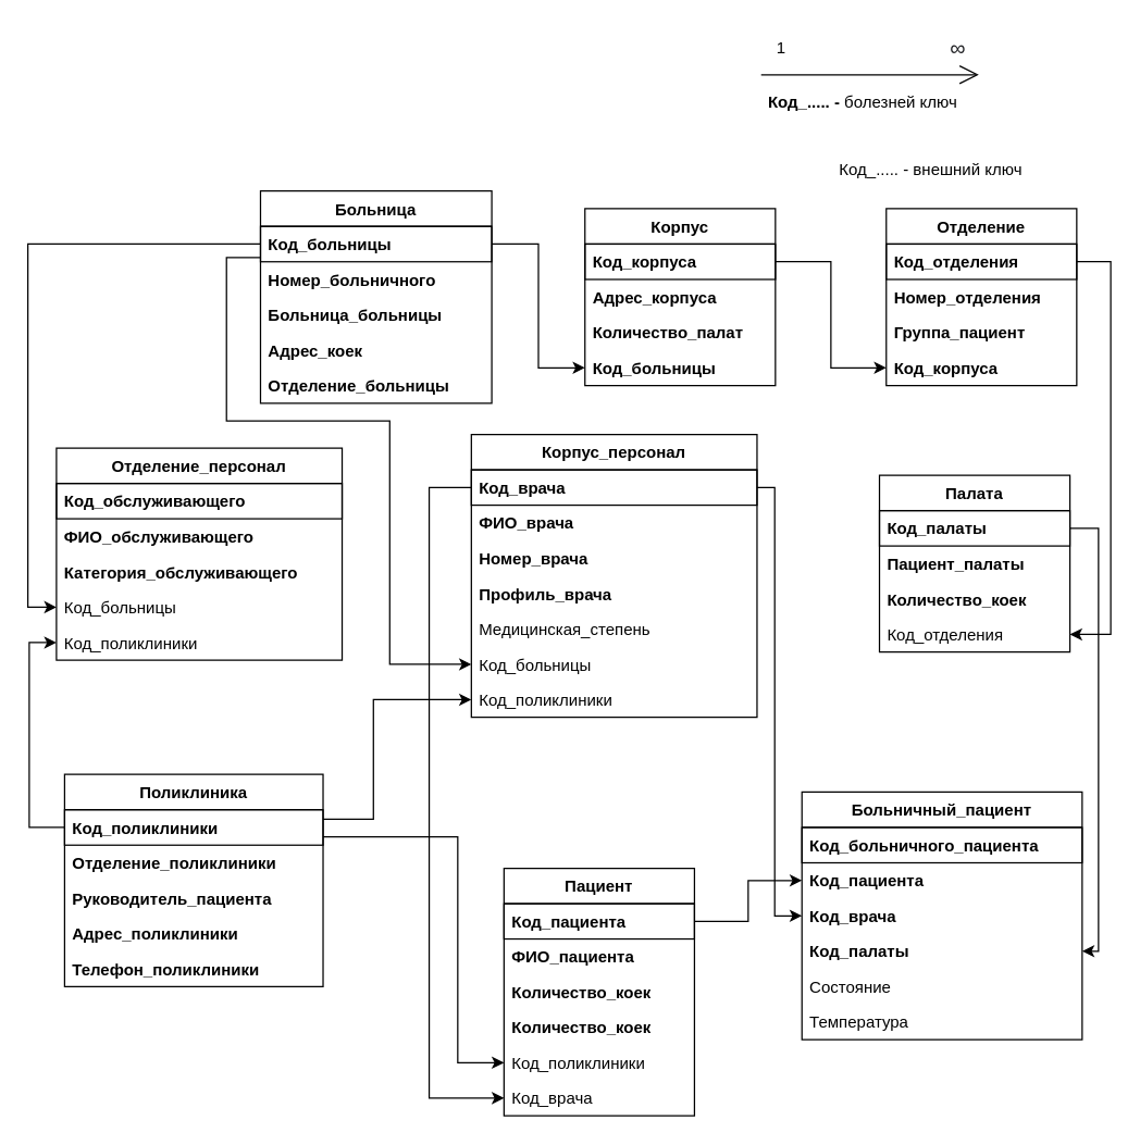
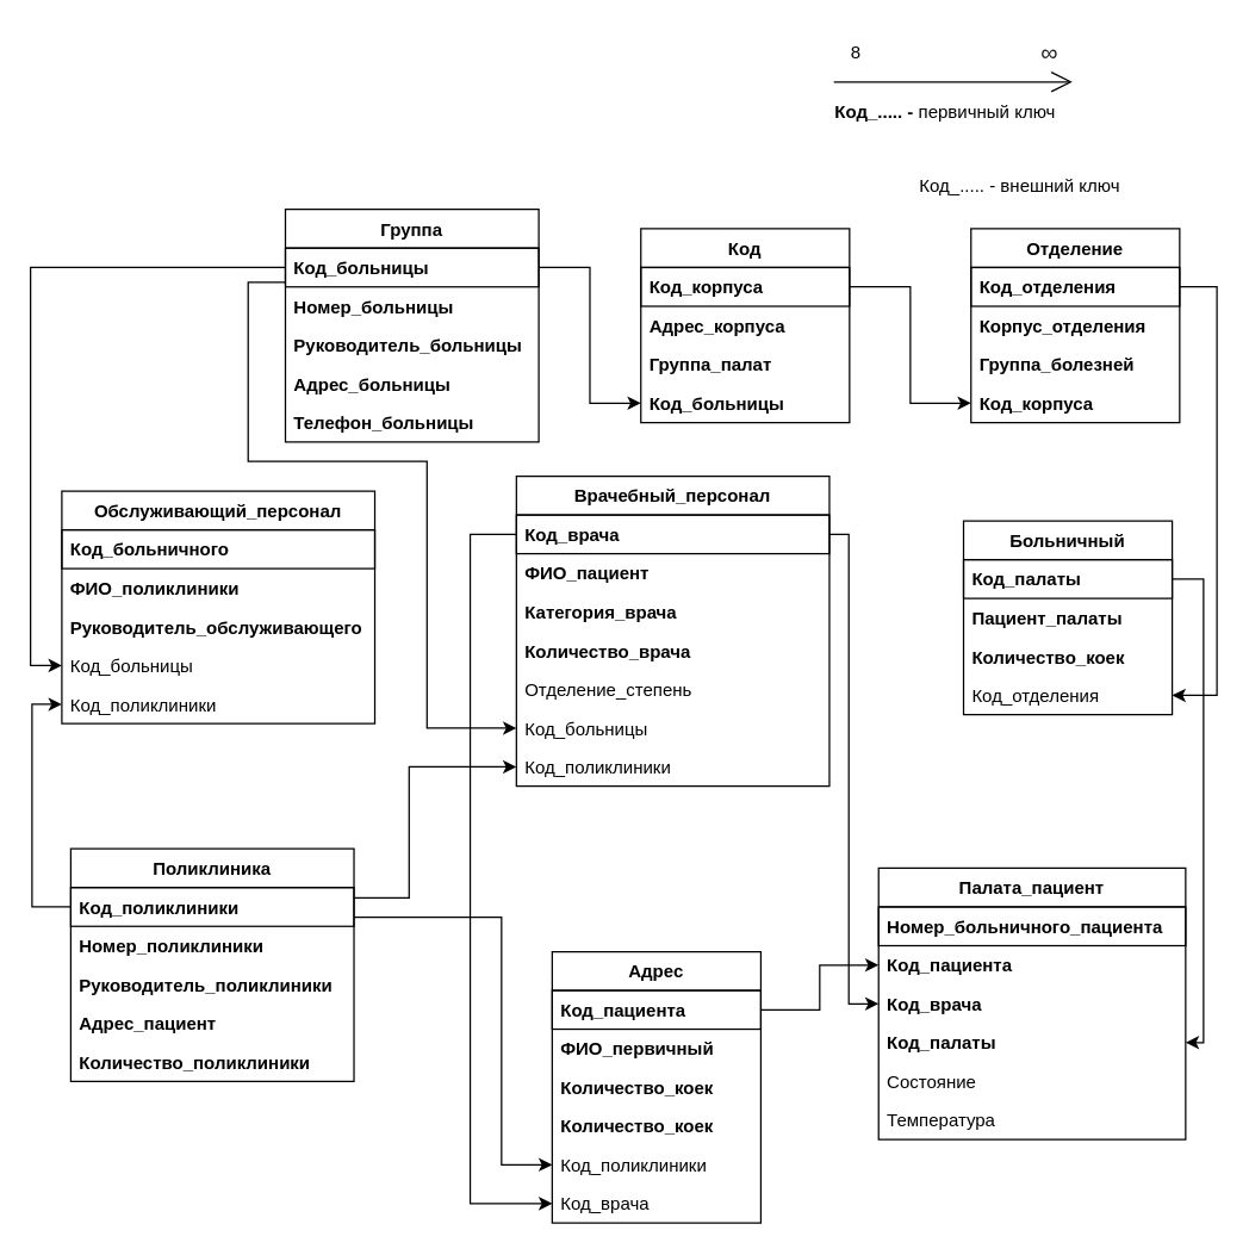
- <mxCell id="66" value="1" style="text;html=1;strokeColor=none;fillColor=none;align=center;verticalAlign=middle;whiteSpace=wrap;rounded=0;" vertex="1" parent="1"><mxGeometry x="559" y="20" width="30" height="30" as="geometry" /></mxCell>
+ <mxCell id="66" value="8" style="text;html=1;strokeColor=none;fillColor=none;align=center;verticalAlign=middle;whiteSpace=wrap;rounded=0;" vertex="1" parent="1"><mxGeometry x="559" y="20" width="30" height="30" as="geometry" /></mxCell>
- <mxCell id="68" value="&lt;b&gt;Код_..... - &lt;/b&gt;болезней ключ" style="text;html=1;strokeColor=none;fillColor=none;align=center;verticalAlign=middle;whiteSpace=wrap;rounded=0;" vertex="1" parent="1"><mxGeometry x="544" y="60" width="180" height="30" as="geometry" /></mxCell>
+ <mxCell id="68" value="&lt;b&gt;Код_..... - &lt;/b&gt;первичный ключ" style="text;html=1;strokeColor=none;fillColor=none;align=center;verticalAlign=middle;whiteSpace=wrap;rounded=0;" vertex="1" parent="1"><mxGeometry x="544" y="60" width="180" height="30" as="geometry" /></mxCell>
- <mxCell id="2" value="Больница" style="swimlane;fontStyle=1;childLayout=stackLayout;horizontal=1;startSize=26;fillColor=none;horizontalStack=0;resizeParent=1;resizeParentMax=0;resizeLast=0;collapsible=1;marginBottom=0;" vertex="1" parent="1"><mxGeometry x="191" y="140" width="170" height="156" as="geometry" /></mxCell>
+ <mxCell id="2" value="Группа" style="swimlane;fontStyle=1;childLayout=stackLayout;horizontal=1;startSize=26;fillColor=none;horizontalStack=0;resizeParent=1;resizeParentMax=0;resizeLast=0;collapsible=1;marginBottom=0;" vertex="1" parent="1"><mxGeometry x="191" y="140" width="170" height="156" as="geometry" /></mxCell>
- <mxCell id="13" value="Корпус" style="swimlane;fontStyle=1;childLayout=stackLayout;horizontal=1;startSize=26;fillColor=none;horizontalStack=0;resizeParent=1;resizeParentMax=0;resizeLast=0;collapsible=1;marginBottom=0;strokeColor=default;" vertex="1" parent="1"><mxGeometry x="429.5" y="153" width="140" height="130" as="geometry" /></mxCell>
+ <mxCell id="13" value="Код" style="swimlane;fontStyle=1;childLayout=stackLayout;horizontal=1;startSize=26;fillColor=none;horizontalStack=0;resizeParent=1;resizeParentMax=0;resizeLast=0;collapsible=1;marginBottom=0;strokeColor=default;" vertex="1" parent="1"><mxGeometry x="429.5" y="153" width="140" height="130" as="geometry" /></mxCell>
- <mxCell id="4" value="Номер_больничного" style="text;strokeColor=none;fillColor=none;align=left;verticalAlign=top;spacingLeft=4;spacingRight=4;overflow=hidden;rotatable=0;points=[[0,0.5],[1,0.5]];portConstraint=eastwest;fontStyle=1" vertex="1" parent="2"><mxGeometry y="52" width="170" height="26" as="geometry" /></mxCell>
+ <mxCell id="4" value="Номер_больницы" style="text;strokeColor=none;fillColor=none;align=left;verticalAlign=top;spacingLeft=4;spacingRight=4;overflow=hidden;rotatable=0;points=[[0,0.5],[1,0.5]];portConstraint=eastwest;fontStyle=1" vertex="1" parent="2"><mxGeometry y="52" width="170" height="26" as="geometry" /></mxCell>
- <mxCell id="10" value="Номер_отделения" style="text;strokeColor=none;fillColor=none;align=left;verticalAlign=top;spacingLeft=4;spacingRight=4;overflow=hidden;rotatable=0;points=[[0,0.5],[1,0.5]];portConstraint=eastwest;fontStyle=1" vertex="1" parent="8"><mxGeometry y="52" width="140" height="26" as="geometry" /></mxCell>
+ <mxCell id="10" value="Корпус_отделения" style="text;strokeColor=none;fillColor=none;align=left;verticalAlign=top;spacingLeft=4;spacingRight=4;overflow=hidden;rotatable=0;points=[[0,0.5],[1,0.5]];portConstraint=eastwest;fontStyle=1" vertex="1" parent="8"><mxGeometry y="52" width="140" height="26" as="geometry" /></mxCell>
- <mxCell id="5" value="Больница_больницы" style="text;strokeColor=none;fillColor=none;align=left;verticalAlign=top;spacingLeft=4;spacingRight=4;overflow=hidden;rotatable=0;points=[[0,0.5],[1,0.5]];portConstraint=eastwest;fontStyle=1" vertex="1" parent="2"><mxGeometry y="78" width="170" height="26" as="geometry" /></mxCell>
+ <mxCell id="5" value="Руководитель_больницы" style="text;strokeColor=none;fillColor=none;align=left;verticalAlign=top;spacingLeft=4;spacingRight=4;overflow=hidden;rotatable=0;points=[[0,0.5],[1,0.5]];portConstraint=eastwest;fontStyle=1" vertex="1" parent="2"><mxGeometry y="78" width="170" height="26" as="geometry" /></mxCell>
- <mxCell id="16" value="Количество_палат" style="text;strokeColor=none;fillColor=none;align=left;verticalAlign=top;spacingLeft=4;spacingRight=4;overflow=hidden;rotatable=0;points=[[0,0.5],[1,0.5]];portConstraint=eastwest;fontStyle=1" vertex="1" parent="13"><mxGeometry y="78" width="140" height="26" as="geometry" /></mxCell>
+ <mxCell id="16" value="Группа_палат" style="text;strokeColor=none;fillColor=none;align=left;verticalAlign=top;spacingLeft=4;spacingRight=4;overflow=hidden;rotatable=0;points=[[0,0.5],[1,0.5]];portConstraint=eastwest;fontStyle=1" vertex="1" parent="13"><mxGeometry y="78" width="140" height="26" as="geometry" /></mxCell>
- <mxCell id="11" value="Группа_пациент" style="text;strokeColor=none;fillColor=none;align=left;verticalAlign=top;spacingLeft=4;spacingRight=4;overflow=hidden;rotatable=0;points=[[0,0.5],[1,0.5]];portConstraint=eastwest;fontStyle=1" vertex="1" parent="8"><mxGeometry y="78" width="140" height="26" as="geometry" /></mxCell>
+ <mxCell id="11" value="Группа_болезней" style="text;strokeColor=none;fillColor=none;align=left;verticalAlign=top;spacingLeft=4;spacingRight=4;overflow=hidden;rotatable=0;points=[[0,0.5],[1,0.5]];portConstraint=eastwest;fontStyle=1" vertex="1" parent="8"><mxGeometry y="78" width="140" height="26" as="geometry" /></mxCell>
- <mxCell id="6" value="Адрес_коек" style="text;strokeColor=none;fillColor=none;align=left;verticalAlign=top;spacingLeft=4;spacingRight=4;overflow=hidden;rotatable=0;points=[[0,0.5],[1,0.5]];portConstraint=eastwest;fontStyle=1" vertex="1" parent="2"><mxGeometry y="104" width="170" height="26" as="geometry" /></mxCell>
+ <mxCell id="6" value="Адрес_больницы" style="text;strokeColor=none;fillColor=none;align=left;verticalAlign=top;spacingLeft=4;spacingRight=4;overflow=hidden;rotatable=0;points=[[0,0.5],[1,0.5]];portConstraint=eastwest;fontStyle=1" vertex="1" parent="2"><mxGeometry y="104" width="170" height="26" as="geometry" /></mxCell>
- <mxCell id="7" value="Отделение_больницы" style="text;strokeColor=none;fillColor=none;align=left;verticalAlign=top;spacingLeft=4;spacingRight=4;overflow=hidden;rotatable=0;points=[[0,0.5],[1,0.5]];portConstraint=eastwest;fontStyle=1" vertex="1" parent="2"><mxGeometry y="130" width="170" height="26" as="geometry" /></mxCell>
+ <mxCell id="7" value="Телефон_больницы" style="text;strokeColor=none;fillColor=none;align=left;verticalAlign=top;spacingLeft=4;spacingRight=4;overflow=hidden;rotatable=0;points=[[0,0.5],[1,0.5]];portConstraint=eastwest;fontStyle=1" vertex="1" parent="2"><mxGeometry y="130" width="170" height="26" as="geometry" /></mxCell>
- <mxCell id="29" value="Корпус_персонал" style="swimlane;fontStyle=1;childLayout=stackLayout;horizontal=1;startSize=26;fillColor=none;horizontalStack=0;resizeParent=1;resizeParentMax=0;resizeLast=0;collapsible=1;marginBottom=0;strokeColor=default;" vertex="1" parent="1"><mxGeometry x="346" y="319" width="210" height="208" as="geometry" /></mxCell>
+ <mxCell id="29" value="Врачебный_персонал" style="swimlane;fontStyle=1;childLayout=stackLayout;horizontal=1;startSize=26;fillColor=none;horizontalStack=0;resizeParent=1;resizeParentMax=0;resizeLast=0;collapsible=1;marginBottom=0;strokeColor=default;" vertex="1" parent="1"><mxGeometry x="346" y="319" width="210" height="208" as="geometry" /></mxCell>
- <mxCell id="37" value="Отделение_персонал" style="swimlane;fontStyle=1;childLayout=stackLayout;horizontal=1;startSize=26;fillColor=none;horizontalStack=0;resizeParent=1;resizeParentMax=0;resizeLast=0;collapsible=1;marginBottom=0;strokeColor=default;" vertex="1" parent="1"><mxGeometry x="41" y="329" width="210" height="156" as="geometry" /></mxCell>
+ <mxCell id="37" value="Обслуживающий_персонал" style="swimlane;fontStyle=1;childLayout=stackLayout;horizontal=1;startSize=26;fillColor=none;horizontalStack=0;resizeParent=1;resizeParentMax=0;resizeLast=0;collapsible=1;marginBottom=0;strokeColor=default;" vertex="1" parent="1"><mxGeometry x="41" y="329" width="210" height="156" as="geometry" /></mxCell>
- <mxCell id="18" value="Палата" style="swimlane;fontStyle=1;childLayout=stackLayout;horizontal=1;startSize=26;fillColor=none;horizontalStack=0;resizeParent=1;resizeParentMax=0;resizeLast=0;collapsible=1;marginBottom=0;strokeColor=default;" vertex="1" parent="1"><mxGeometry x="646" y="349" width="140" height="130" as="geometry" /></mxCell>
+ <mxCell id="18" value="Больничный" style="swimlane;fontStyle=1;childLayout=stackLayout;horizontal=1;startSize=26;fillColor=none;horizontalStack=0;resizeParent=1;resizeParentMax=0;resizeLast=0;collapsible=1;marginBottom=0;strokeColor=default;" vertex="1" parent="1"><mxGeometry x="646" y="349" width="140" height="130" as="geometry" /></mxCell>
- <mxCell id="38" value="Код_обслуживающего" style="text;strokeColor=default;fillColor=none;align=left;verticalAlign=top;spacingLeft=4;spacingRight=4;overflow=hidden;rotatable=0;points=[[0,0.5],[1,0.5]];portConstraint=eastwest;fontStyle=1" vertex="1" parent="37"><mxGeometry y="26" width="210" height="26" as="geometry" /></mxCell>
+ <mxCell id="38" value="Код_больничного" style="text;strokeColor=default;fillColor=none;align=left;verticalAlign=top;spacingLeft=4;spacingRight=4;overflow=hidden;rotatable=0;points=[[0,0.5],[1,0.5]];portConstraint=eastwest;fontStyle=1" vertex="1" parent="37"><mxGeometry y="26" width="210" height="26" as="geometry" /></mxCell>
- <mxCell id="31" value="ФИО_врача" style="text;strokeColor=none;fillColor=none;align=left;verticalAlign=top;spacingLeft=4;spacingRight=4;overflow=hidden;rotatable=0;points=[[0,0.5],[1,0.5]];portConstraint=eastwest;fontStyle=1" vertex="1" parent="29"><mxGeometry y="52" width="210" height="26" as="geometry" /></mxCell>
+ <mxCell id="31" value="ФИО_пациент" style="text;strokeColor=none;fillColor=none;align=left;verticalAlign=top;spacingLeft=4;spacingRight=4;overflow=hidden;rotatable=0;points=[[0,0.5],[1,0.5]];portConstraint=eastwest;fontStyle=1" vertex="1" parent="29"><mxGeometry y="52" width="210" height="26" as="geometry" /></mxCell>
- <mxCell id="39" value="ФИО_обслуживающего" style="text;strokeColor=none;fillColor=none;align=left;verticalAlign=top;spacingLeft=4;spacingRight=4;overflow=hidden;rotatable=0;points=[[0,0.5],[1,0.5]];portConstraint=eastwest;fontStyle=1" vertex="1" parent="37"><mxGeometry y="52" width="210" height="26" as="geometry" /></mxCell>
+ <mxCell id="39" value="ФИО_поликлиники" style="text;strokeColor=none;fillColor=none;align=left;verticalAlign=top;spacingLeft=4;spacingRight=4;overflow=hidden;rotatable=0;points=[[0,0.5],[1,0.5]];portConstraint=eastwest;fontStyle=1" vertex="1" parent="37"><mxGeometry y="52" width="210" height="26" as="geometry" /></mxCell>
- <mxCell id="32" value="Номер_врача" style="text;strokeColor=none;fillColor=none;align=left;verticalAlign=top;spacingLeft=4;spacingRight=4;overflow=hidden;rotatable=0;points=[[0,0.5],[1,0.5]];portConstraint=eastwest;fontStyle=1" vertex="1" parent="29"><mxGeometry y="78" width="210" height="26" as="geometry" /></mxCell>
+ <mxCell id="32" value="Категория_врача" style="text;strokeColor=none;fillColor=none;align=left;verticalAlign=top;spacingLeft=4;spacingRight=4;overflow=hidden;rotatable=0;points=[[0,0.5],[1,0.5]];portConstraint=eastwest;fontStyle=1" vertex="1" parent="29"><mxGeometry y="78" width="210" height="26" as="geometry" /></mxCell>
- <mxCell id="40" value="Категория_обслуживающего" style="text;strokeColor=none;fillColor=none;align=left;verticalAlign=top;spacingLeft=4;spacingRight=4;overflow=hidden;rotatable=0;points=[[0,0.5],[1,0.5]];portConstraint=eastwest;fontStyle=1" vertex="1" parent="37"><mxGeometry y="78" width="210" height="26" as="geometry" /></mxCell>
+ <mxCell id="40" value="Руководитель_обслуживающего" style="text;strokeColor=none;fillColor=none;align=left;verticalAlign=top;spacingLeft=4;spacingRight=4;overflow=hidden;rotatable=0;points=[[0,0.5],[1,0.5]];portConstraint=eastwest;fontStyle=1" vertex="1" parent="37"><mxGeometry y="78" width="210" height="26" as="geometry" /></mxCell>
- <mxCell id="33" value="Профиль_врача" style="text;strokeColor=none;fillColor=none;align=left;verticalAlign=top;spacingLeft=4;spacingRight=4;overflow=hidden;rotatable=0;points=[[0,0.5],[1,0.5]];portConstraint=eastwest;fontStyle=1" vertex="1" parent="29"><mxGeometry y="104" width="210" height="26" as="geometry" /></mxCell>
+ <mxCell id="33" value="Количество_врача" style="text;strokeColor=none;fillColor=none;align=left;verticalAlign=top;spacingLeft=4;spacingRight=4;overflow=hidden;rotatable=0;points=[[0,0.5],[1,0.5]];portConstraint=eastwest;fontStyle=1" vertex="1" parent="29"><mxGeometry y="104" width="210" height="26" as="geometry" /></mxCell>
- <mxCell id="34" value="Медицинская_степень" style="text;strokeColor=none;fillColor=none;align=left;verticalAlign=top;spacingLeft=4;spacingRight=4;overflow=hidden;rotatable=0;points=[[0,0.5],[1,0.5]];portConstraint=eastwest;fontStyle=0" vertex="1" parent="29"><mxGeometry y="130" width="210" height="26" as="geometry" /></mxCell>
+ <mxCell id="34" value="Отделение_степень" style="text;strokeColor=none;fillColor=none;align=left;verticalAlign=top;spacingLeft=4;spacingRight=4;overflow=hidden;rotatable=0;points=[[0,0.5],[1,0.5]];portConstraint=eastwest;fontStyle=0" vertex="1" parent="29"><mxGeometry y="130" width="210" height="26" as="geometry" /></mxCell>
- <mxCell id="50" value="Больничный_пациент" style="swimlane;fontStyle=1;childLayout=stackLayout;horizontal=1;startSize=26;fillColor=default;horizontalStack=0;resizeParent=1;resizeParentMax=0;resizeLast=0;collapsible=1;marginBottom=0;strokeColor=default;" vertex="1" parent="1"><mxGeometry x="589" y="582" width="206" height="182" as="geometry" /></mxCell>
+ <mxCell id="50" value="Палата_пациент" style="swimlane;fontStyle=1;childLayout=stackLayout;horizontal=1;startSize=26;fillColor=default;horizontalStack=0;resizeParent=1;resizeParentMax=0;resizeLast=0;collapsible=1;marginBottom=0;strokeColor=default;" vertex="1" parent="1"><mxGeometry x="589" y="582" width="206" height="182" as="geometry" /></mxCell>
- <mxCell id="51" value="Код_больничного_пациента" style="text;strokeColor=default;fillColor=none;align=left;verticalAlign=top;spacingLeft=4;spacingRight=4;overflow=hidden;rotatable=0;points=[[0,0.5],[1,0.5]];portConstraint=eastwest;fontStyle=1" vertex="1" parent="50"><mxGeometry y="26" width="206" height="26" as="geometry" /></mxCell>
+ <mxCell id="51" value="Номер_больничного_пациента" style="text;strokeColor=default;fillColor=none;align=left;verticalAlign=top;spacingLeft=4;spacingRight=4;overflow=hidden;rotatable=0;points=[[0,0.5],[1,0.5]];portConstraint=eastwest;fontStyle=1" vertex="1" parent="50"><mxGeometry y="26" width="206" height="26" as="geometry" /></mxCell>
- <mxCell id="25" value="Отделение_поликлиники" style="text;strokeColor=none;fillColor=none;align=left;verticalAlign=top;spacingLeft=4;spacingRight=4;overflow=hidden;rotatable=0;points=[[0,0.5],[1,0.5]];portConstraint=eastwest;fontStyle=1" vertex="1" parent="23"><mxGeometry y="52" width="190" height="26" as="geometry" /></mxCell>
+ <mxCell id="25" value="Номер_поликлиники" style="text;strokeColor=none;fillColor=none;align=left;verticalAlign=top;spacingLeft=4;spacingRight=4;overflow=hidden;rotatable=0;points=[[0,0.5],[1,0.5]];portConstraint=eastwest;fontStyle=1" vertex="1" parent="23"><mxGeometry y="52" width="190" height="26" as="geometry" /></mxCell>
- <mxCell id="43" value="Пациент" style="swimlane;fontStyle=1;childLayout=stackLayout;horizontal=1;startSize=26;fillColor=none;horizontalStack=0;resizeParent=1;resizeParentMax=0;resizeLast=0;collapsible=1;marginBottom=0;strokeColor=default;" vertex="1" parent="1"><mxGeometry x="370" y="638" width="140" height="182" as="geometry" /></mxCell>
+ <mxCell id="43" value="Адрес" style="swimlane;fontStyle=1;childLayout=stackLayout;horizontal=1;startSize=26;fillColor=none;horizontalStack=0;resizeParent=1;resizeParentMax=0;resizeLast=0;collapsible=1;marginBottom=0;strokeColor=default;" vertex="1" parent="1"><mxGeometry x="370" y="638" width="140" height="182" as="geometry" /></mxCell>
- <mxCell id="26" value="Руководитель_пациента" style="text;strokeColor=none;fillColor=none;align=left;verticalAlign=top;spacingLeft=4;spacingRight=4;overflow=hidden;rotatable=0;points=[[0,0.5],[1,0.5]];portConstraint=eastwest;fontStyle=1" vertex="1" parent="23"><mxGeometry y="78" width="190" height="26" as="geometry" /></mxCell>
+ <mxCell id="26" value="Руководитель_поликлиники" style="text;strokeColor=none;fillColor=none;align=left;verticalAlign=top;spacingLeft=4;spacingRight=4;overflow=hidden;rotatable=0;points=[[0,0.5],[1,0.5]];portConstraint=eastwest;fontStyle=1" vertex="1" parent="23"><mxGeometry y="78" width="190" height="26" as="geometry" /></mxCell>
- <mxCell id="27" value="Адрес_поликлиники" style="text;strokeColor=none;fillColor=none;align=left;verticalAlign=top;spacingLeft=4;spacingRight=4;overflow=hidden;rotatable=0;points=[[0,0.5],[1,0.5]];portConstraint=eastwest;fontStyle=1" vertex="1" parent="23"><mxGeometry y="104" width="190" height="26" as="geometry" /></mxCell>
+ <mxCell id="27" value="Адрес_пациент" style="text;strokeColor=none;fillColor=none;align=left;verticalAlign=top;spacingLeft=4;spacingRight=4;overflow=hidden;rotatable=0;points=[[0,0.5],[1,0.5]];portConstraint=eastwest;fontStyle=1" vertex="1" parent="23"><mxGeometry y="104" width="190" height="26" as="geometry" /></mxCell>
- <mxCell id="45" value="ФИО_пациента" style="text;strokeColor=none;fillColor=none;align=left;verticalAlign=top;spacingLeft=4;spacingRight=4;overflow=hidden;rotatable=0;points=[[0,0.5],[1,0.5]];portConstraint=eastwest;fontStyle=1" vertex="1" parent="43"><mxGeometry y="52" width="140" height="26" as="geometry" /></mxCell>
+ <mxCell id="45" value="ФИО_первичный" style="text;strokeColor=none;fillColor=none;align=left;verticalAlign=top;spacingLeft=4;spacingRight=4;overflow=hidden;rotatable=0;points=[[0,0.5],[1,0.5]];portConstraint=eastwest;fontStyle=1" vertex="1" parent="43"><mxGeometry y="52" width="140" height="26" as="geometry" /></mxCell>
- <mxCell id="28" value="Телефон_поликлиники" style="text;strokeColor=none;fillColor=none;align=left;verticalAlign=top;spacingLeft=4;spacingRight=4;overflow=hidden;rotatable=0;points=[[0,0.5],[1,0.5]];portConstraint=eastwest;fontStyle=1" vertex="1" parent="23"><mxGeometry y="130" width="190" height="26" as="geometry" /></mxCell>
+ <mxCell id="28" value="Количество_поликлиники" style="text;strokeColor=none;fillColor=none;align=left;verticalAlign=top;spacingLeft=4;spacingRight=4;overflow=hidden;rotatable=0;points=[[0,0.5],[1,0.5]];portConstraint=eastwest;fontStyle=1" vertex="1" parent="23"><mxGeometry y="130" width="190" height="26" as="geometry" /></mxCell>
